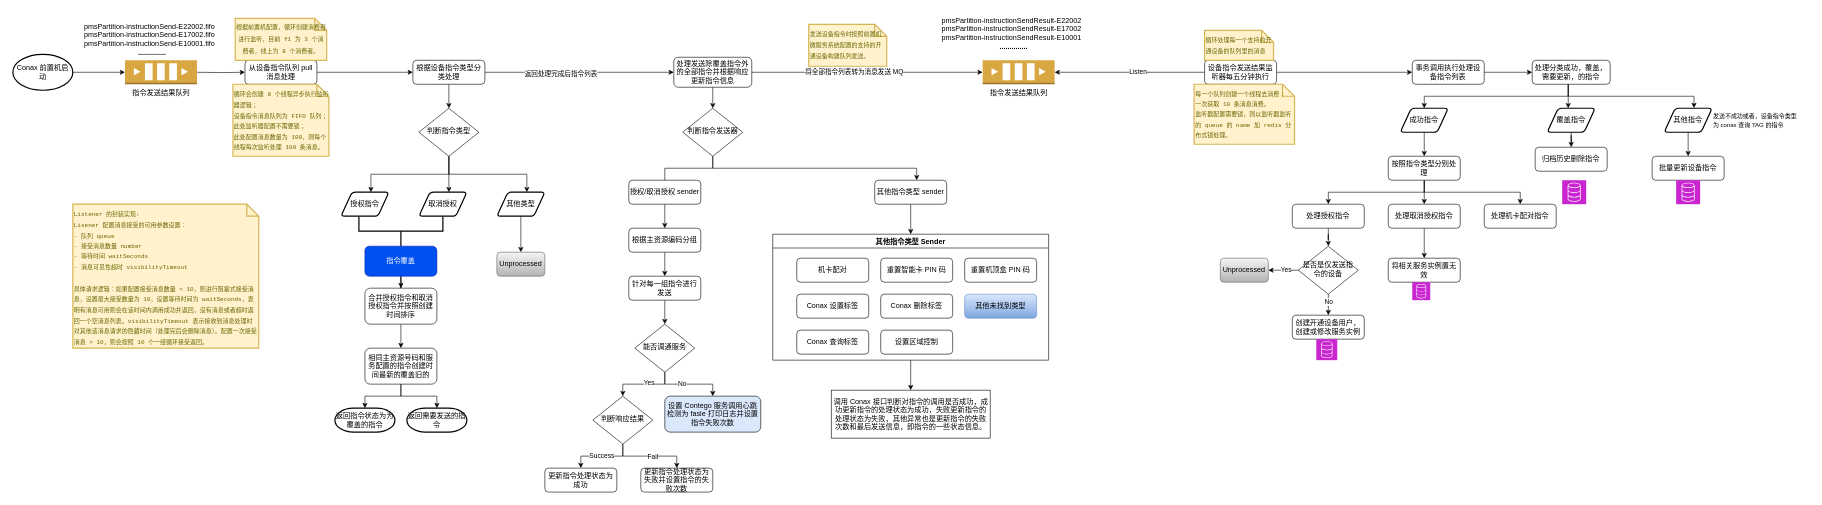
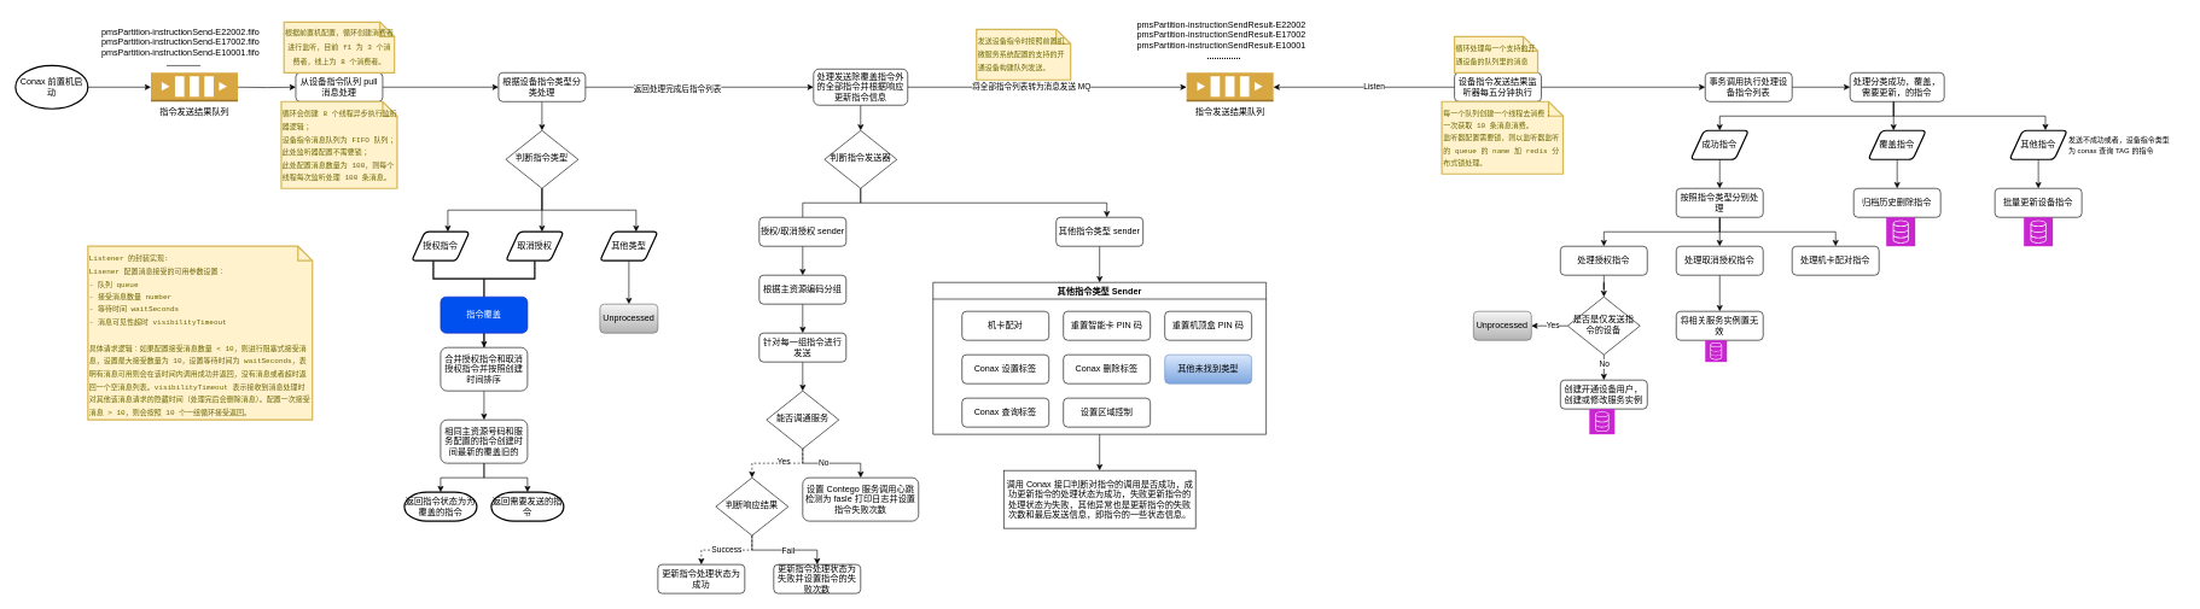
- <mxCell id="92" value="归档历史删除指令" style="rounded=1;whiteSpace=wrap;html=1;fontSize=12;glass=0;strokeWidth=1;shadow=0;" vertex="1" parent="1"><mxGeometry x="2558.25" y="245" width="120" height="40" as="geometry" /></mxCell>
+ <mxCell id="92" value="归档历史删除指令" style="rounded=1;whiteSpace=wrap;html=1;fontSize=12;glass=0;strokeWidth=1;shadow=0;" vertex="1" parent="1"><mxGeometry x="2558.25" y="260" width="120" height="40" as="geometry" /></mxCell>
- <mxCell id="50" style="edgeStyle=orthogonalEdgeStyle;rounded=0;orthogonalLoop=1;jettySize=auto;html=1;entryX=0.5;entryY=0;entryDx=0;entryDy=0;" edge="1" parent="1" source="54" target="45"><mxGeometry relative="1" as="geometry" /></mxCell>
+ <mxCell id="50" style="edgeStyle=orthogonalEdgeStyle;rounded=0;orthogonalLoop=1;jettySize=auto;html=1;entryX=0.5;entryY=0;entryDx=0;entryDy=0;dashed=1;" edge="1" parent="1" source="54" target="45"><mxGeometry relative="1" as="geometry" /></mxCell>
- <mxCell id="55" value="设置 Contego 服务调用心跳检测为 fasle 打印日志并设置指令失败次数" style="rounded=1;whiteSpace=wrap;html=1;fontSize=12;glass=0;strokeWidth=1;shadow=0;fillColor=#dae8fc;" vertex="1" parent="1"><mxGeometry x="1107" y="660" width="160" height="60" as="geometry" /></mxCell>
+ <mxCell id="55" value="设置 Contego 服务调用心跳检测为 fasle 打印日志并设置指令失败次数" style="rounded=1;whiteSpace=wrap;html=1;fontSize=12;glass=0;strokeWidth=1;shadow=0;" vertex="1" parent="1"><mxGeometry x="1107" y="660" width="160" height="60" as="geometry" /></mxCell>
- <mxCell id="43" style="edgeStyle=orthogonalEdgeStyle;rounded=0;orthogonalLoop=1;jettySize=auto;html=1;entryX=0.5;entryY=0;entryDx=0;entryDy=0;" edge="1" parent="1" source="45" target="46"><mxGeometry relative="1" as="geometry"><mxPoint x="1037" y="760" as="targetPoint" /></mxGeometry></mxCell>
+ <mxCell id="43" style="edgeStyle=orthogonalEdgeStyle;rounded=0;orthogonalLoop=1;jettySize=auto;html=1;entryX=0.5;entryY=0;entryDx=0;entryDy=0;dashed=1;" edge="1" parent="1" source="45" target="46"><mxGeometry relative="1" as="geometry"><mxPoint x="1037" y="760" as="targetPoint" /></mxGeometry></mxCell>
